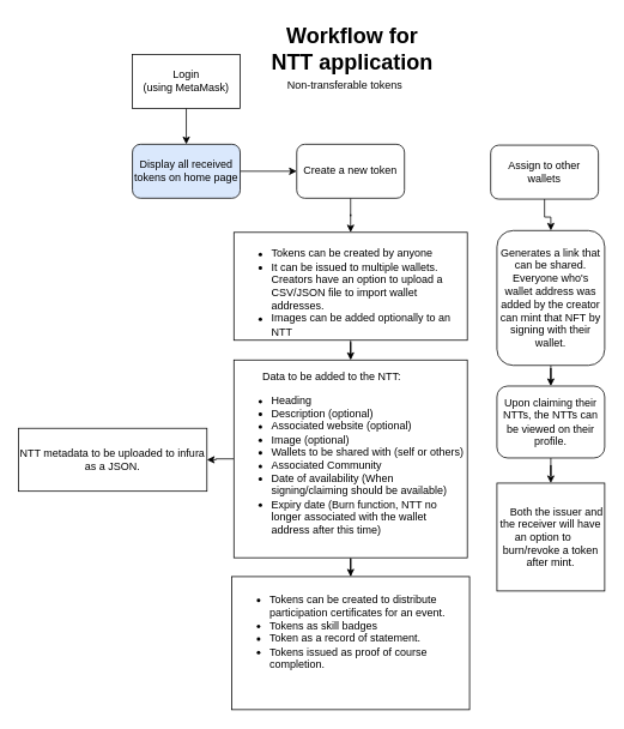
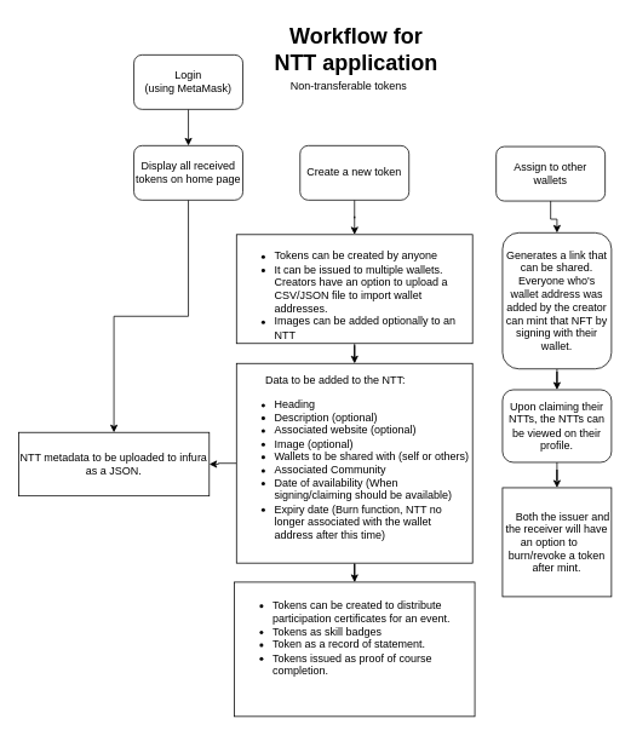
- <mxCell id="3" value="Login&lt;br&gt;(using MetaMask)" style="whiteSpace=wrap;html=1;rounded=0;" parent="1" vertex="1"><mxGeometry x="147" y="60" width="120" height="60" as="geometry" /></mxCell>
+ <mxCell id="3" value="Login&lt;br&gt;(using MetaMask)" style="rounded=1;whiteSpace=wrap;html=1;" parent="1" vertex="1"><mxGeometry x="147" y="60" width="120" height="60" as="geometry" /></mxCell>
- <mxCell id="5" value="Display all received tokens on home page" style="rounded=1;whiteSpace=wrap;html=1;fillColor=#dae8fc;" parent="1" vertex="1"><mxGeometry x="147" y="160" width="120" height="60" as="geometry" /></mxCell>
+ <mxCell id="5" value="Display all received tokens on home page" style="rounded=1;whiteSpace=wrap;html=1;" parent="1" vertex="1"><mxGeometry x="147" y="160" width="120" height="60" as="geometry" /></mxCell>
- <mxCell id="4" value="" style="edgeStyle=orthogonalEdgeStyle;rounded=0;orthogonalLoop=1;jettySize=auto;html=1;" parent="1" source="5" target="7" edge="1"><mxGeometry relative="1" as="geometry" /></mxCell>
+ <mxCell id="4" value="" style="edgeStyle=orthogonalEdgeStyle;rounded=0;orthogonalLoop=1;jettySize=auto;html=1;" parent="1" source="5" target="22" edge="1"><mxGeometry relative="1" as="geometry" /></mxCell>
